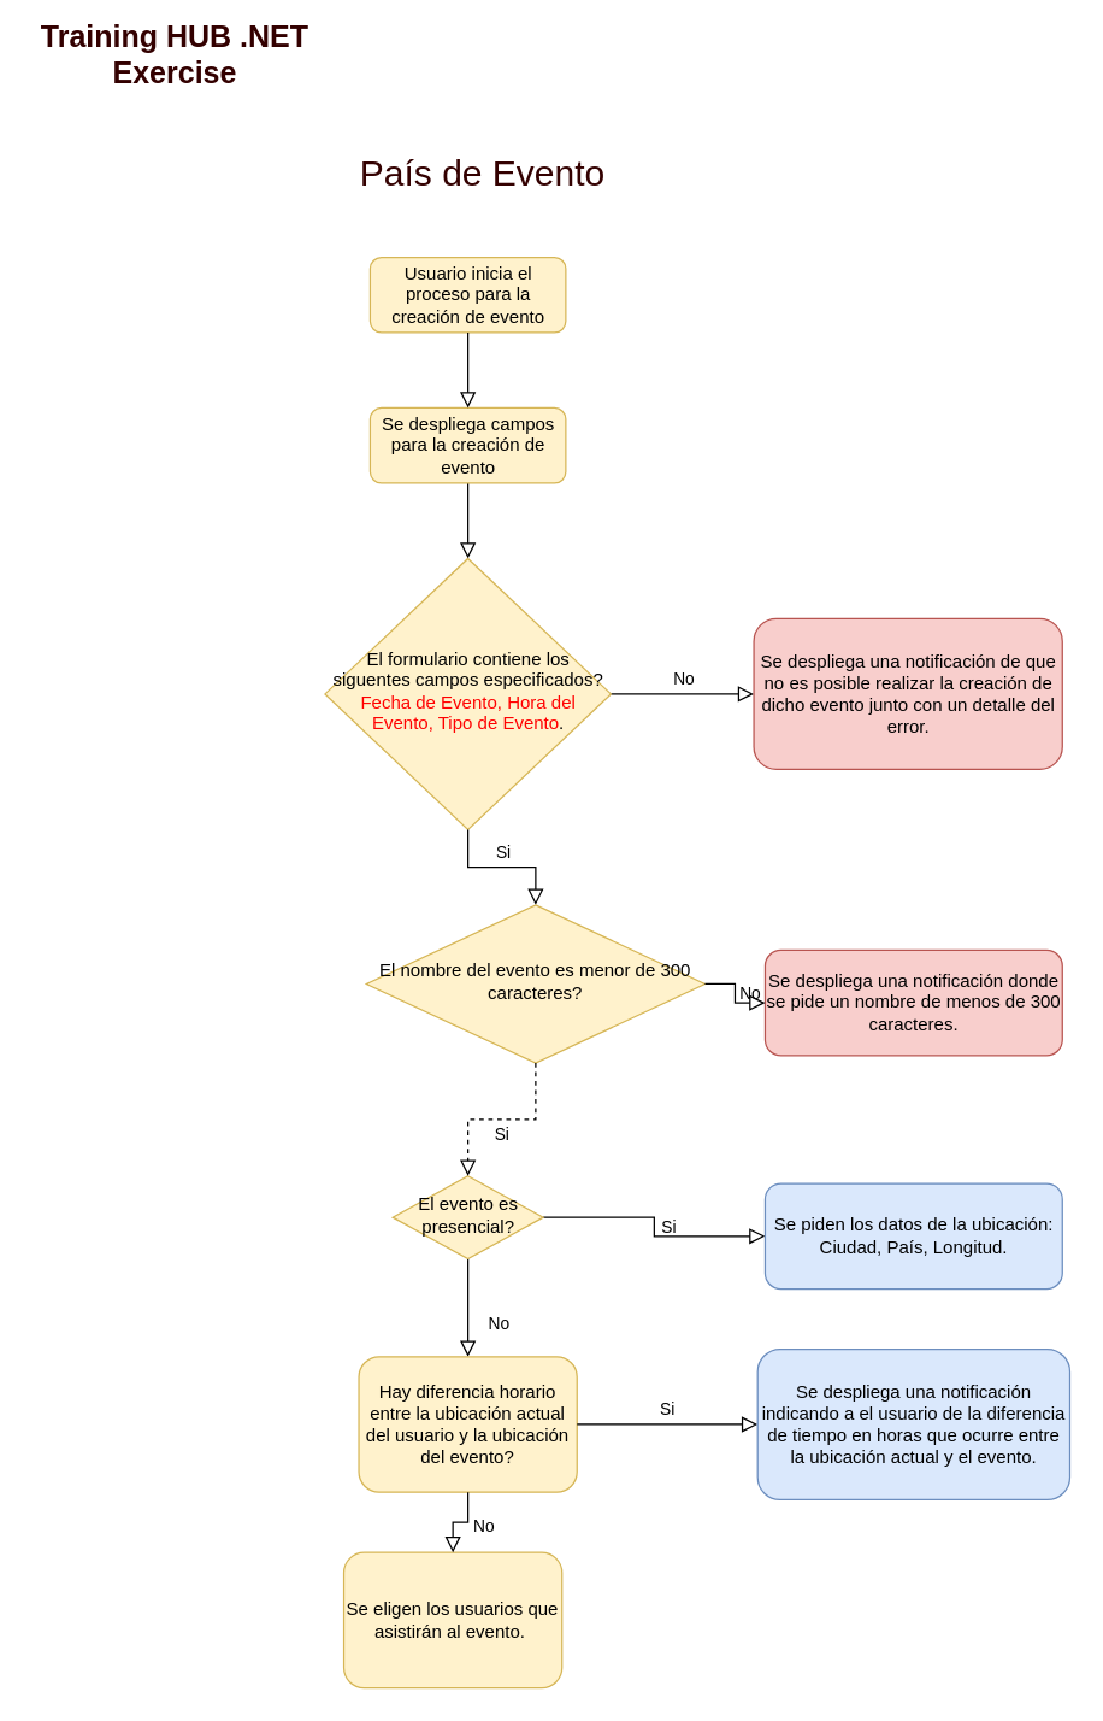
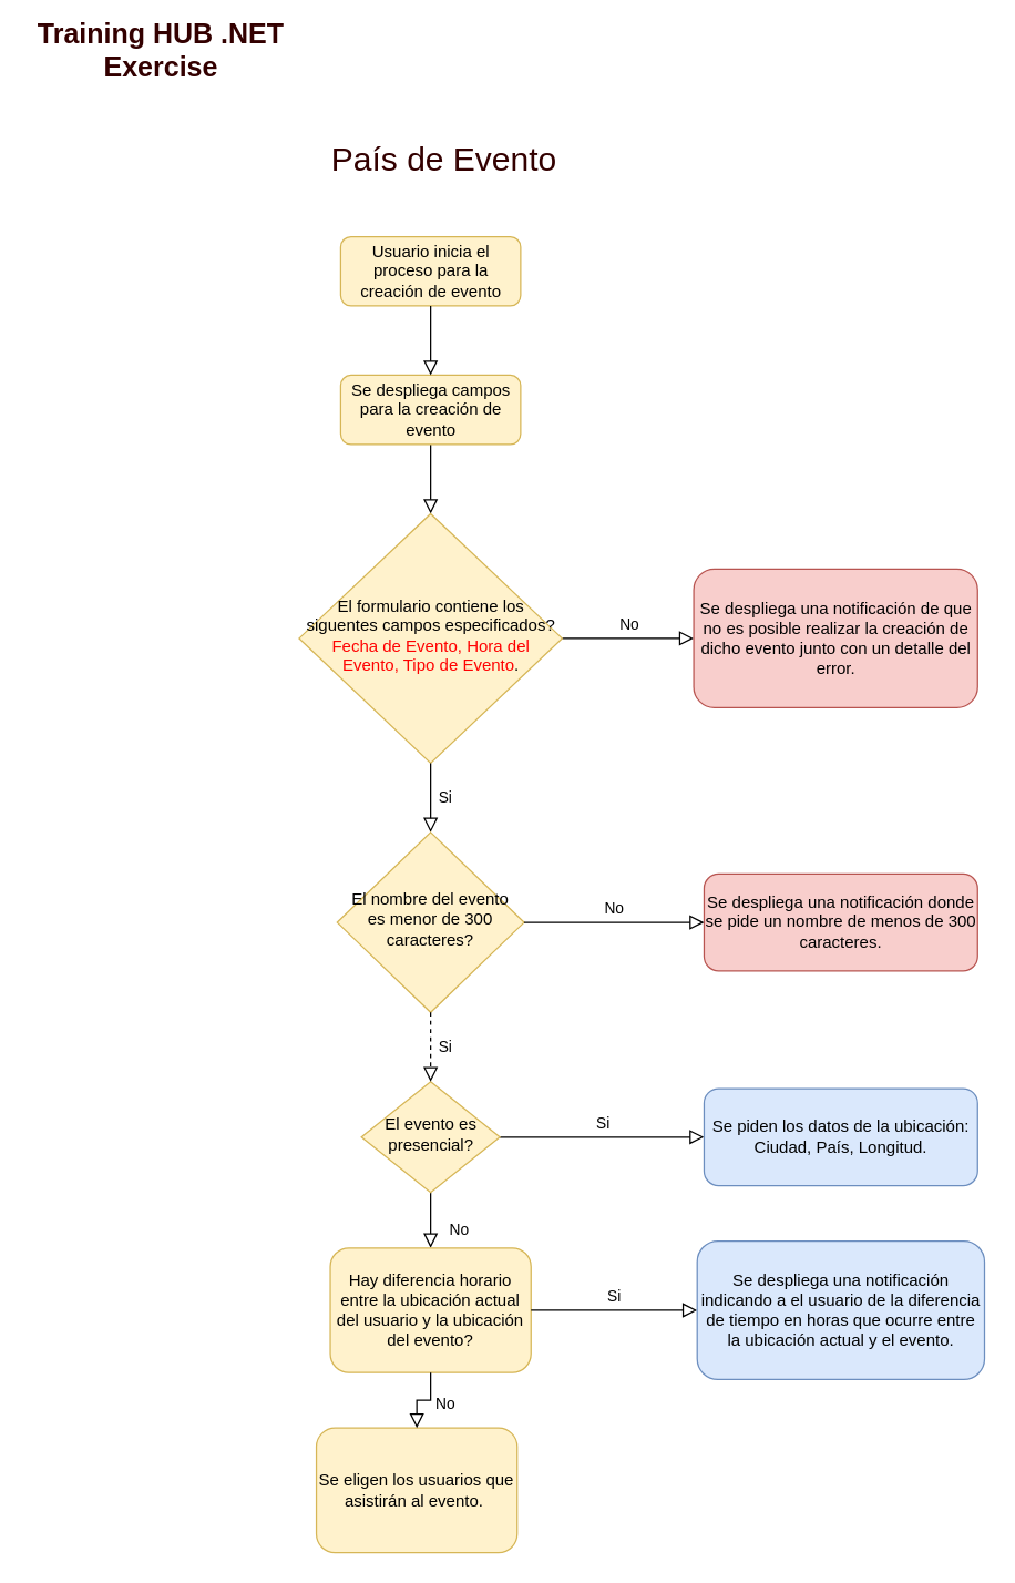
- <mxCell id="15" value="El nombre del evento es menor de 300 caracteres?" style="rhombus;whiteSpace=wrap;html=1;shadow=0;fontFamily=Helvetica;fontSize=12;align=center;strokeWidth=1;spacing=6;spacingTop=-4;fillColor=#fff2cc;strokeColor=#d6b656;" vertex="1" parent="1"><mxGeometry x="243" y="600" width="225" height="105" as="geometry" /></mxCell>
+ <mxCell id="15" value="El nombre del evento es menor de 300 caracteres?" style="rhombus;whiteSpace=wrap;html=1;shadow=0;fontFamily=Helvetica;fontSize=12;align=center;strokeWidth=1;spacing=6;spacingTop=-4;fillColor=#fff2cc;strokeColor=#d6b656;" vertex="1" parent="1"><mxGeometry x="243" y="600" width="135" height="130" as="geometry" /></mxCell>
- <mxCell id="9" value="El evento es presencial?" style="rhombus;whiteSpace=wrap;html=1;shadow=0;fontFamily=Helvetica;fontSize=12;align=center;strokeWidth=1;spacing=6;spacingTop=-4;fillColor=#fff2cc;strokeColor=#d6b656;" parent="1" vertex="1"><mxGeometry x="260.5" y="780" width="100" height="55" as="geometry" /></mxCell>
+ <mxCell id="9" value="El evento es presencial?" style="rhombus;whiteSpace=wrap;html=1;shadow=0;fontFamily=Helvetica;fontSize=12;align=center;strokeWidth=1;spacing=6;spacingTop=-4;fillColor=#fff2cc;strokeColor=#d6b656;" parent="1" vertex="1"><mxGeometry x="260.5" y="780" width="100" height="80" as="geometry" /></mxCell>
